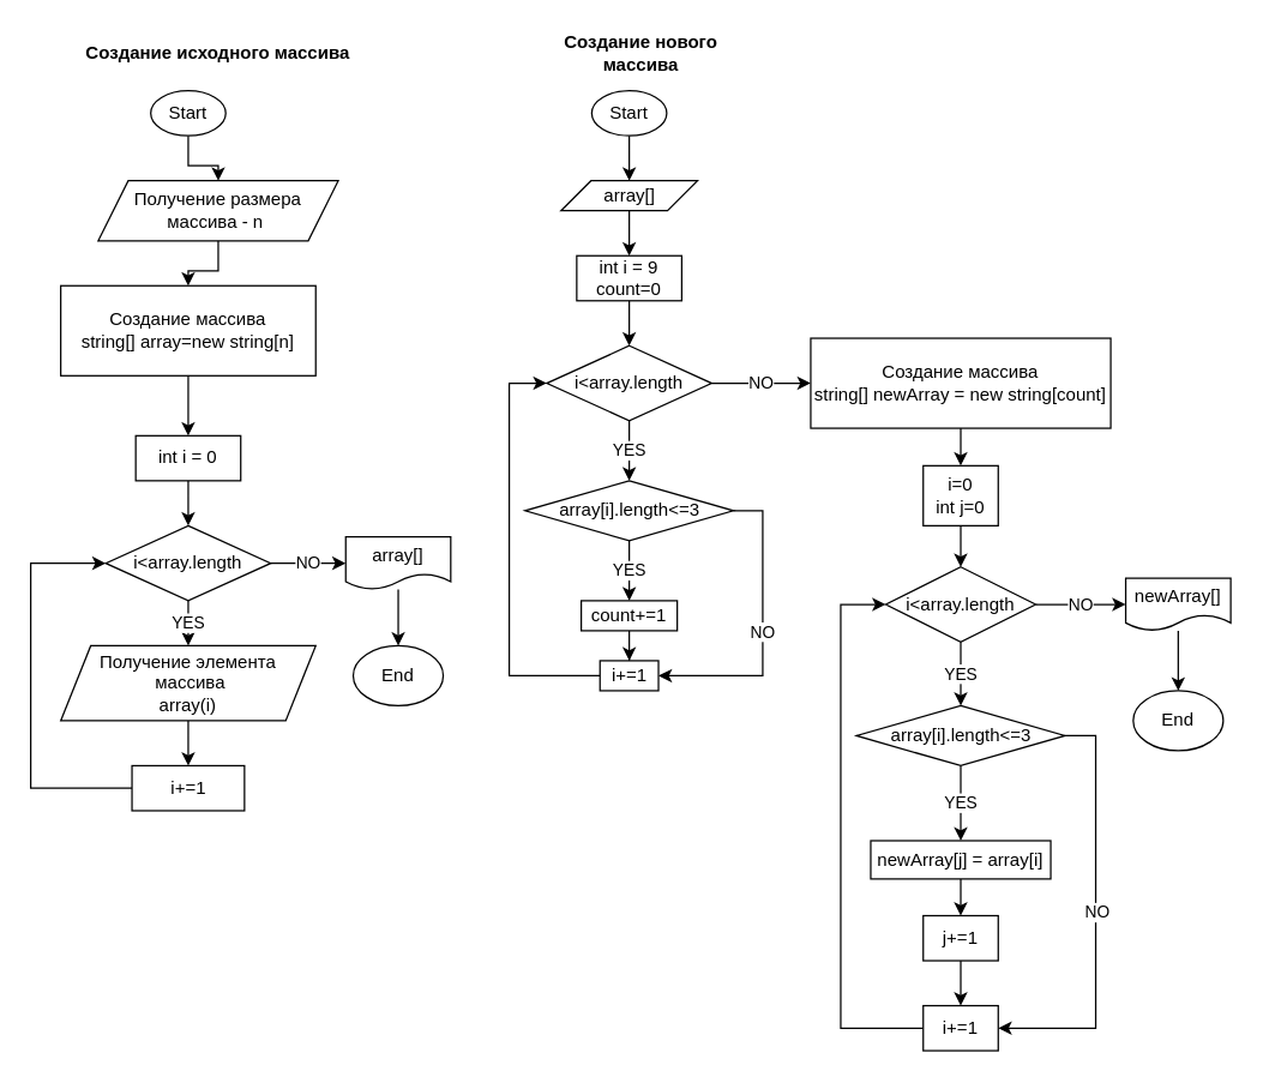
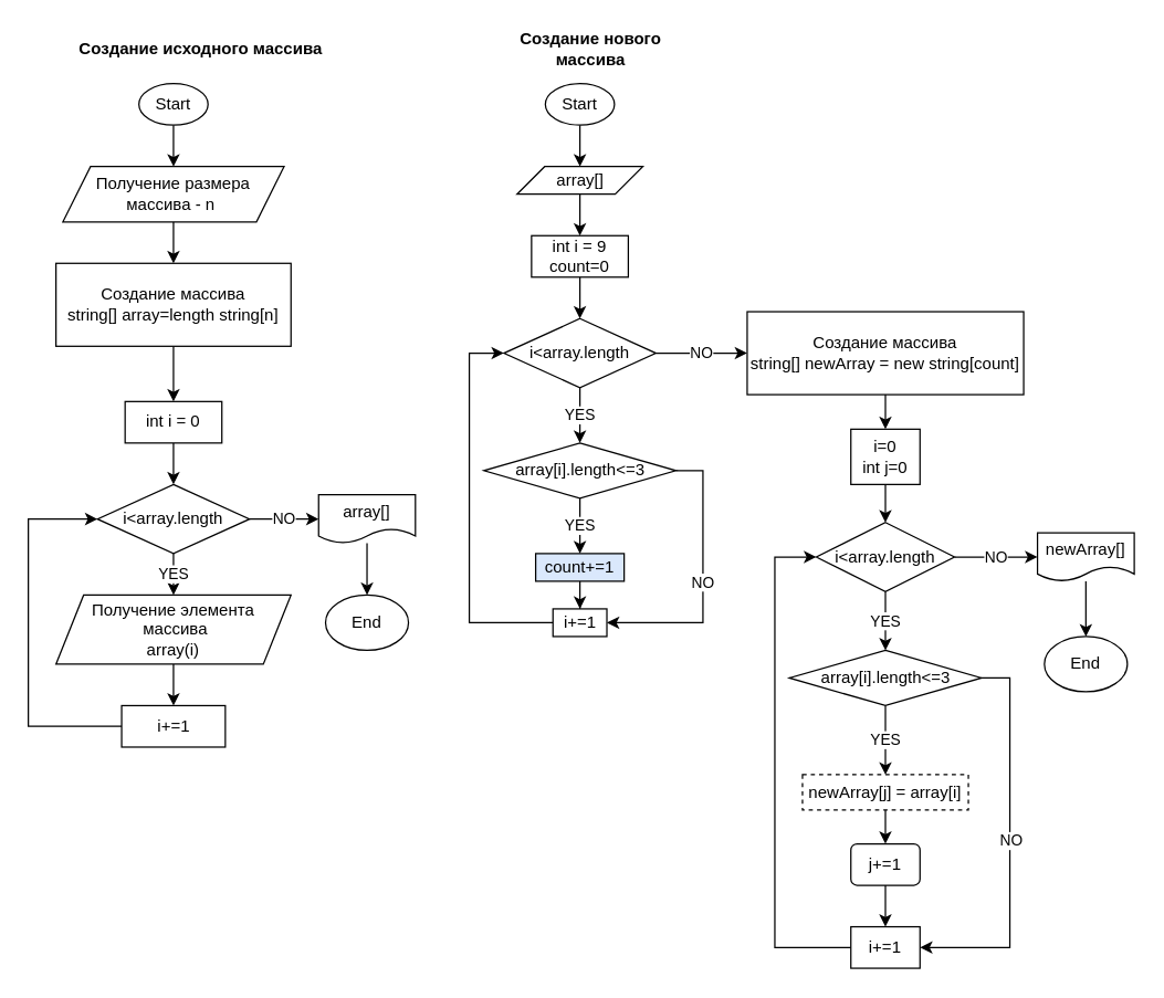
- <mxCell id="6" value="Получение размера &lt;br&gt;массива - n&amp;nbsp;" style="shape=parallelogram;perimeter=parallelogramPerimeter;whiteSpace=wrap;html=1;fixedSize=1;" parent="1" vertex="1"><mxGeometry x="65" y="120" width="160" height="40" as="geometry" /></mxCell>
+ <mxCell id="6" value="Получение размера &lt;br&gt;массива - n&amp;nbsp;" style="shape=parallelogram;perimeter=parallelogramPerimeter;whiteSpace=wrap;html=1;fixedSize=1;" parent="1" vertex="1"><mxGeometry x="45" y="120" width="160" height="40" as="geometry" /></mxCell>
- <mxCell id="8" value="Создание массива&lt;br&gt;string[] array=new string[n]" style="rounded=0;whiteSpace=wrap;html=1;" parent="1" vertex="1"><mxGeometry x="40" y="190" width="170" height="60" as="geometry" /></mxCell>
+ <mxCell id="8" value="Создание массива&lt;br&gt;string[] array=length string[n]" style="rounded=0;whiteSpace=wrap;html=1;" parent="1" vertex="1"><mxGeometry x="40" y="190" width="170" height="60" as="geometry" /></mxCell>
- <mxCell id="37" value="count+=1" style="rounded=0;whiteSpace=wrap;html=1;" vertex="1" parent="1"><mxGeometry x="387" y="400" width="64" height="20" as="geometry" /></mxCell>
+ <mxCell id="37" value="count+=1" style="rounded=0;whiteSpace=wrap;html=1;fillColor=#dae8fc;" vertex="1" parent="1"><mxGeometry x="387" y="400" width="64" height="20" as="geometry" /></mxCell>
- <mxCell id="48" value="newArray[j] = array[i]" style="rounded=0;whiteSpace=wrap;html=1;" vertex="1" parent="1"><mxGeometry x="580" y="560" width="120" height="25.5" as="geometry" /></mxCell>
+ <mxCell id="48" value="newArray[j] = array[i]" style="rounded=0;whiteSpace=wrap;html=1;dashed=1;" vertex="1" parent="1"><mxGeometry x="580" y="560" width="120" height="25.5" as="geometry" /></mxCell>
- <mxCell id="50" value="j+=1" style="rounded=0;whiteSpace=wrap;html=1;" vertex="1" parent="1"><mxGeometry x="615" y="610" width="50" height="30" as="geometry" /></mxCell>
+ <mxCell id="50" value="j+=1" style="whiteSpace=wrap;html=1;rounded=1;" vertex="1" parent="1"><mxGeometry x="615" y="610" width="50" height="30" as="geometry" /></mxCell>
